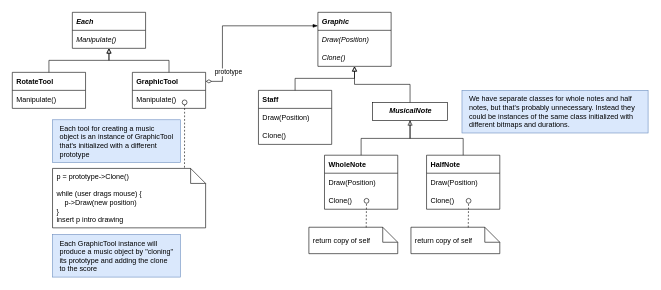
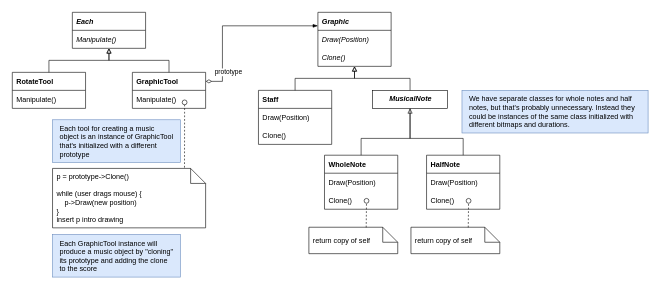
- <mxCell id="18" value="&lt;b&gt;&lt;i&gt;MusicalNote&lt;/i&gt;&lt;/b&gt;" style="html=1;fontSize=12;startSize=25;arcSize=12;spacing=2;fillColor=none;" vertex="1" parent="1"><mxGeometry x="620" y="170" width="125" height="30" as="geometry" /></mxCell>
+ <mxCell id="18" value="&lt;b&gt;&lt;i&gt;MusicalNote&lt;/i&gt;&lt;/b&gt;" style="html=1;fontSize=12;startSize=25;arcSize=12;spacing=2;fillColor=none;" vertex="1" parent="1"><mxGeometry x="620" y="150" width="125" height="30" as="geometry" /></mxCell>
